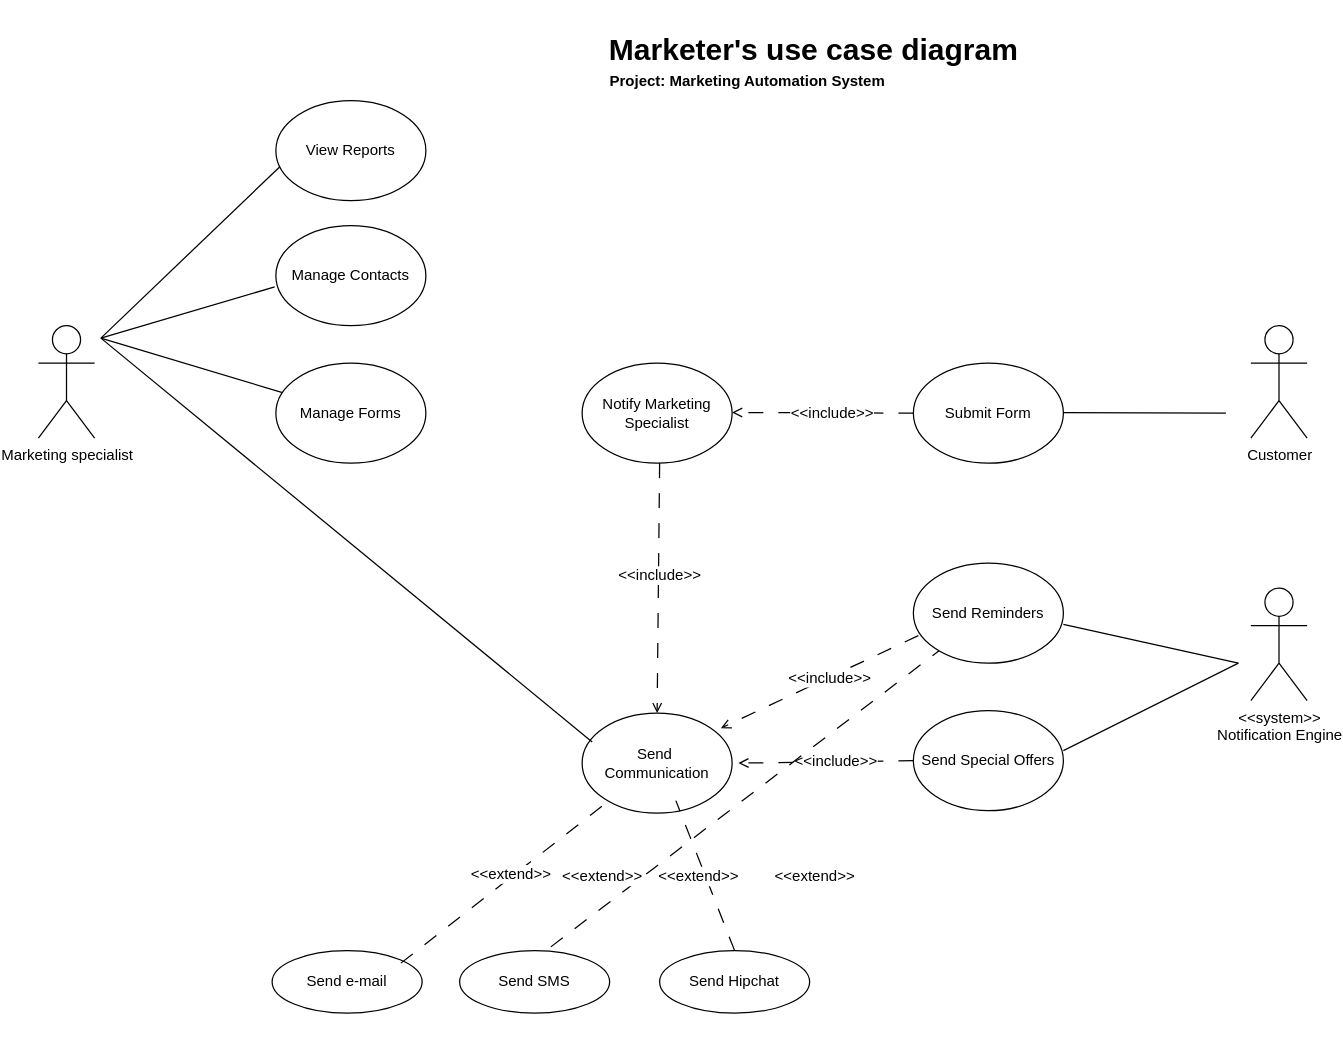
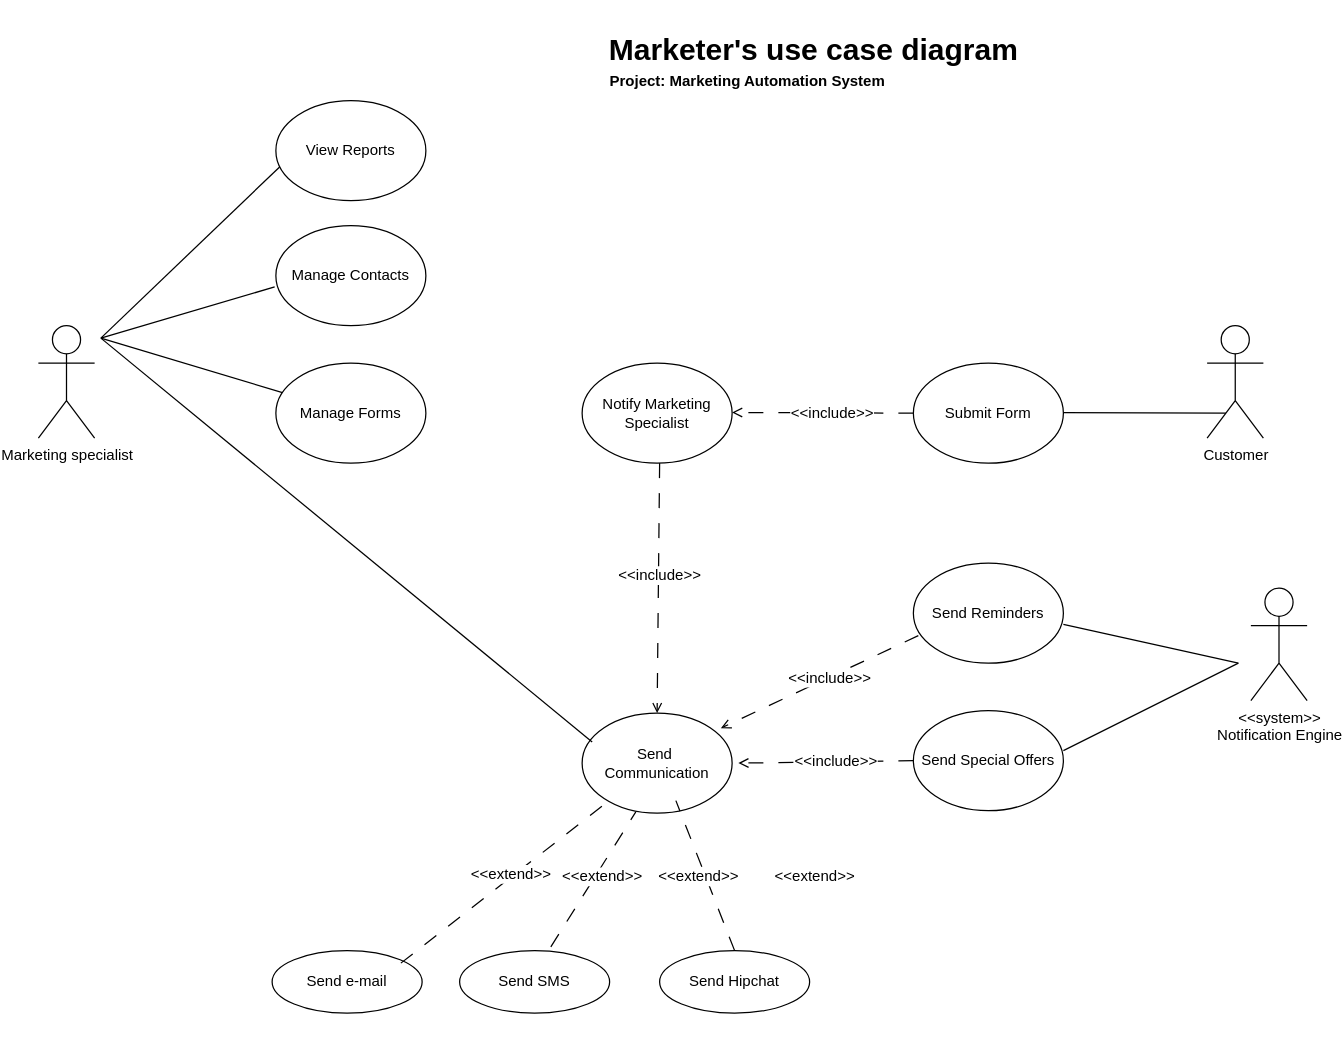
- <mxCell id="19" value="Customer" style="shape=umlActor;verticalLabelPosition=bottom;verticalAlign=top;html=1;outlineConnect=0;" vertex="1" parent="1"><mxGeometry x="990" y="260" width="45" height="90" as="geometry" /></mxCell>
+ <mxCell id="19" value="Customer" style="shape=umlActor;verticalLabelPosition=bottom;verticalAlign=top;html=1;outlineConnect=0;" vertex="1" parent="1"><mxGeometry x="955" y="260" width="45" height="90" as="geometry" /></mxCell>
- <mxCell id="34" value="" style="endArrow=none;dashed=1;html=1;rounded=0;dashPattern=12 12;exitX=0.608;exitY=-0.06;exitDx=0;exitDy=0;exitPerimeter=0;" edge="1" parent="1" source="12" target="9"><mxGeometry width="50" height="50" relative="1" as="geometry"><mxPoint x="330" y="790" as="sourcePoint" /><mxPoint x="500" y="660" as="targetPoint" /></mxGeometry></mxCell>
+ <mxCell id="34" value="" style="endArrow=none;dashed=1;html=1;rounded=0;dashPattern=12 12;exitX=0.608;exitY=-0.06;exitDx=0;exitDy=0;exitPerimeter=0;entryX=0.358;entryY=0.988;entryDx=0;entryDy=0;entryPerimeter=0;" edge="1" parent="1" source="12" target="8"><mxGeometry width="50" height="50" relative="1" as="geometry"><mxPoint x="330" y="790" as="sourcePoint" /><mxPoint x="500" y="660" as="targetPoint" /></mxGeometry></mxCell>
